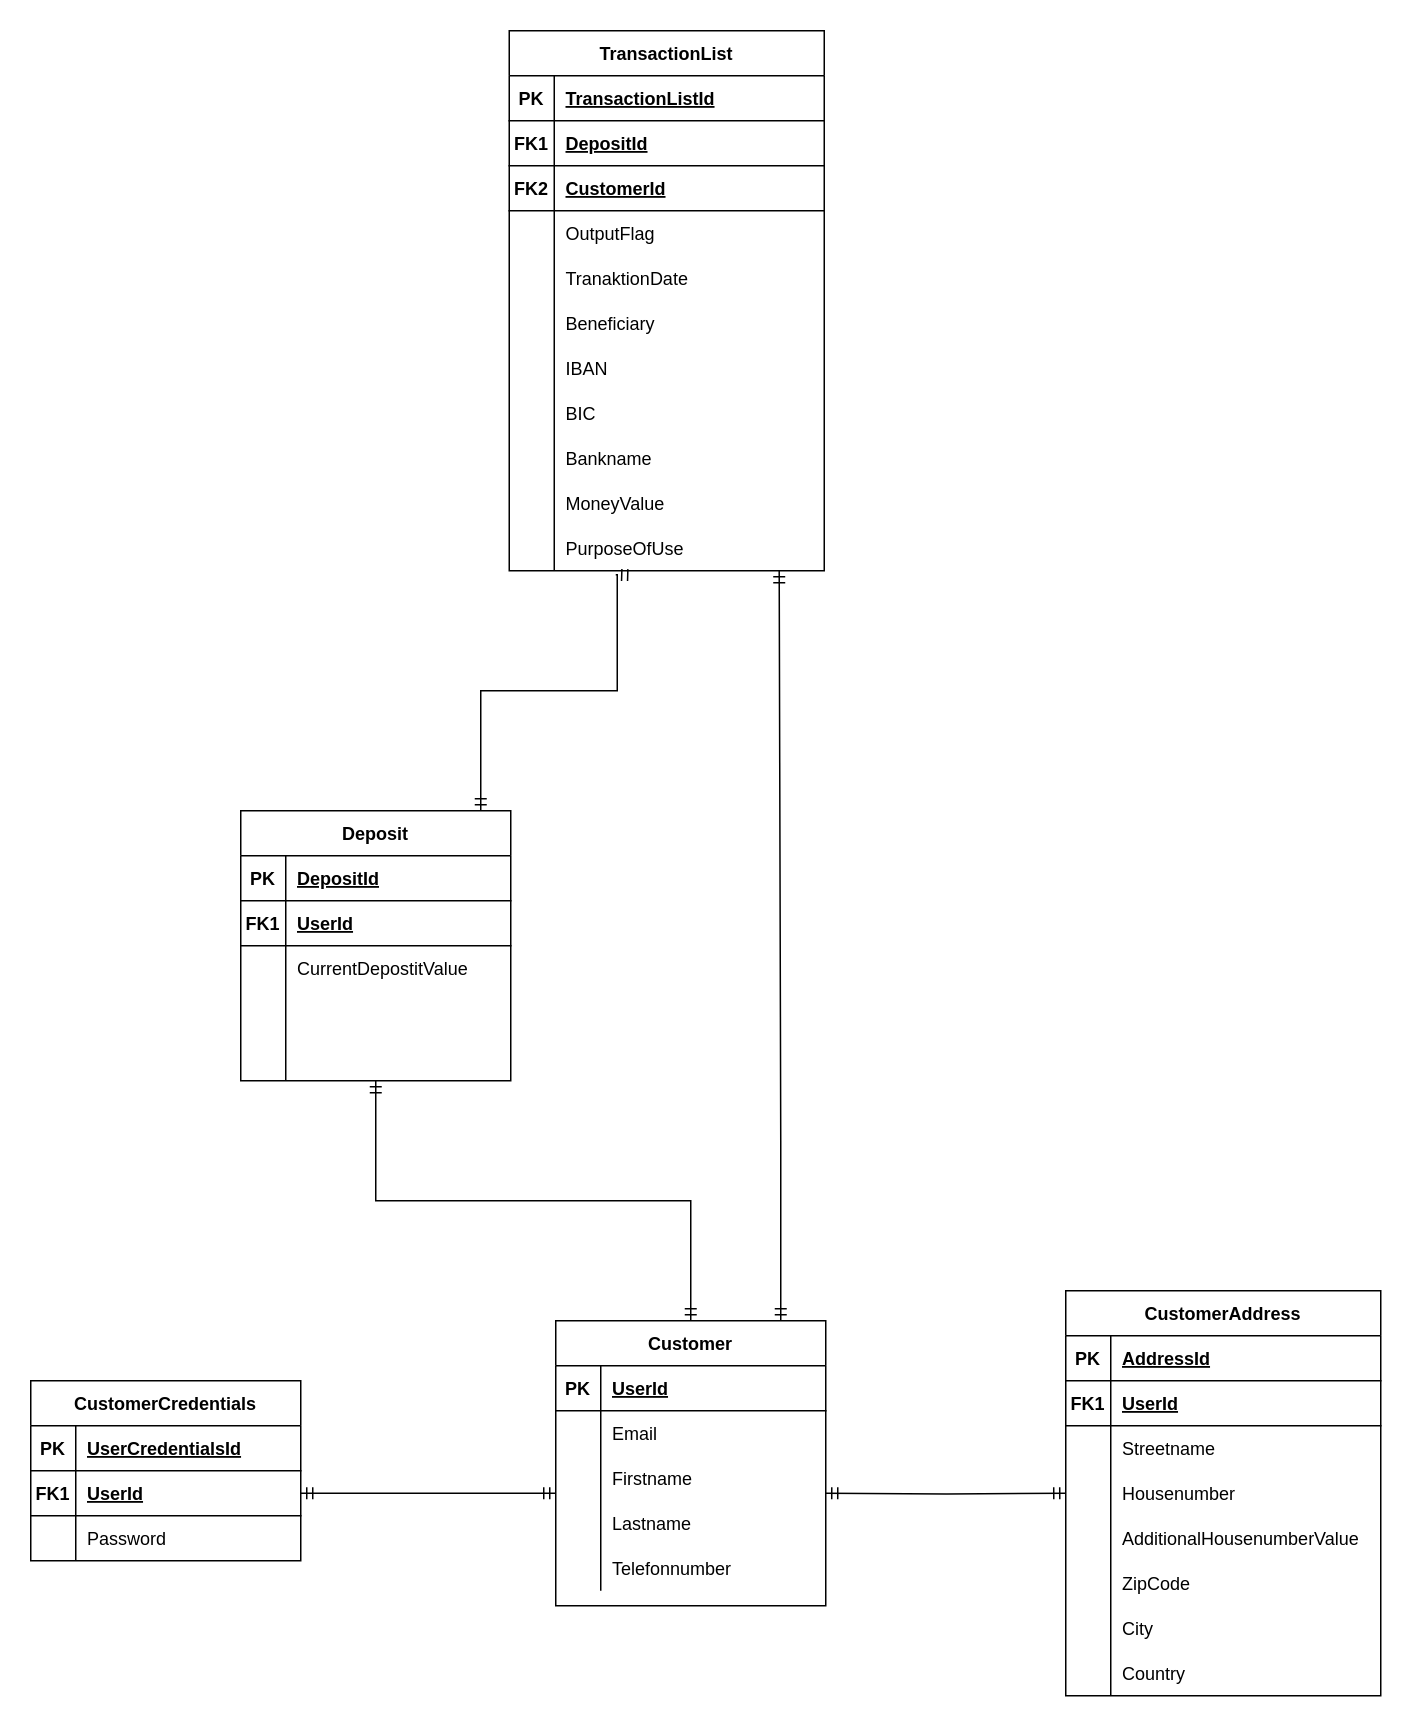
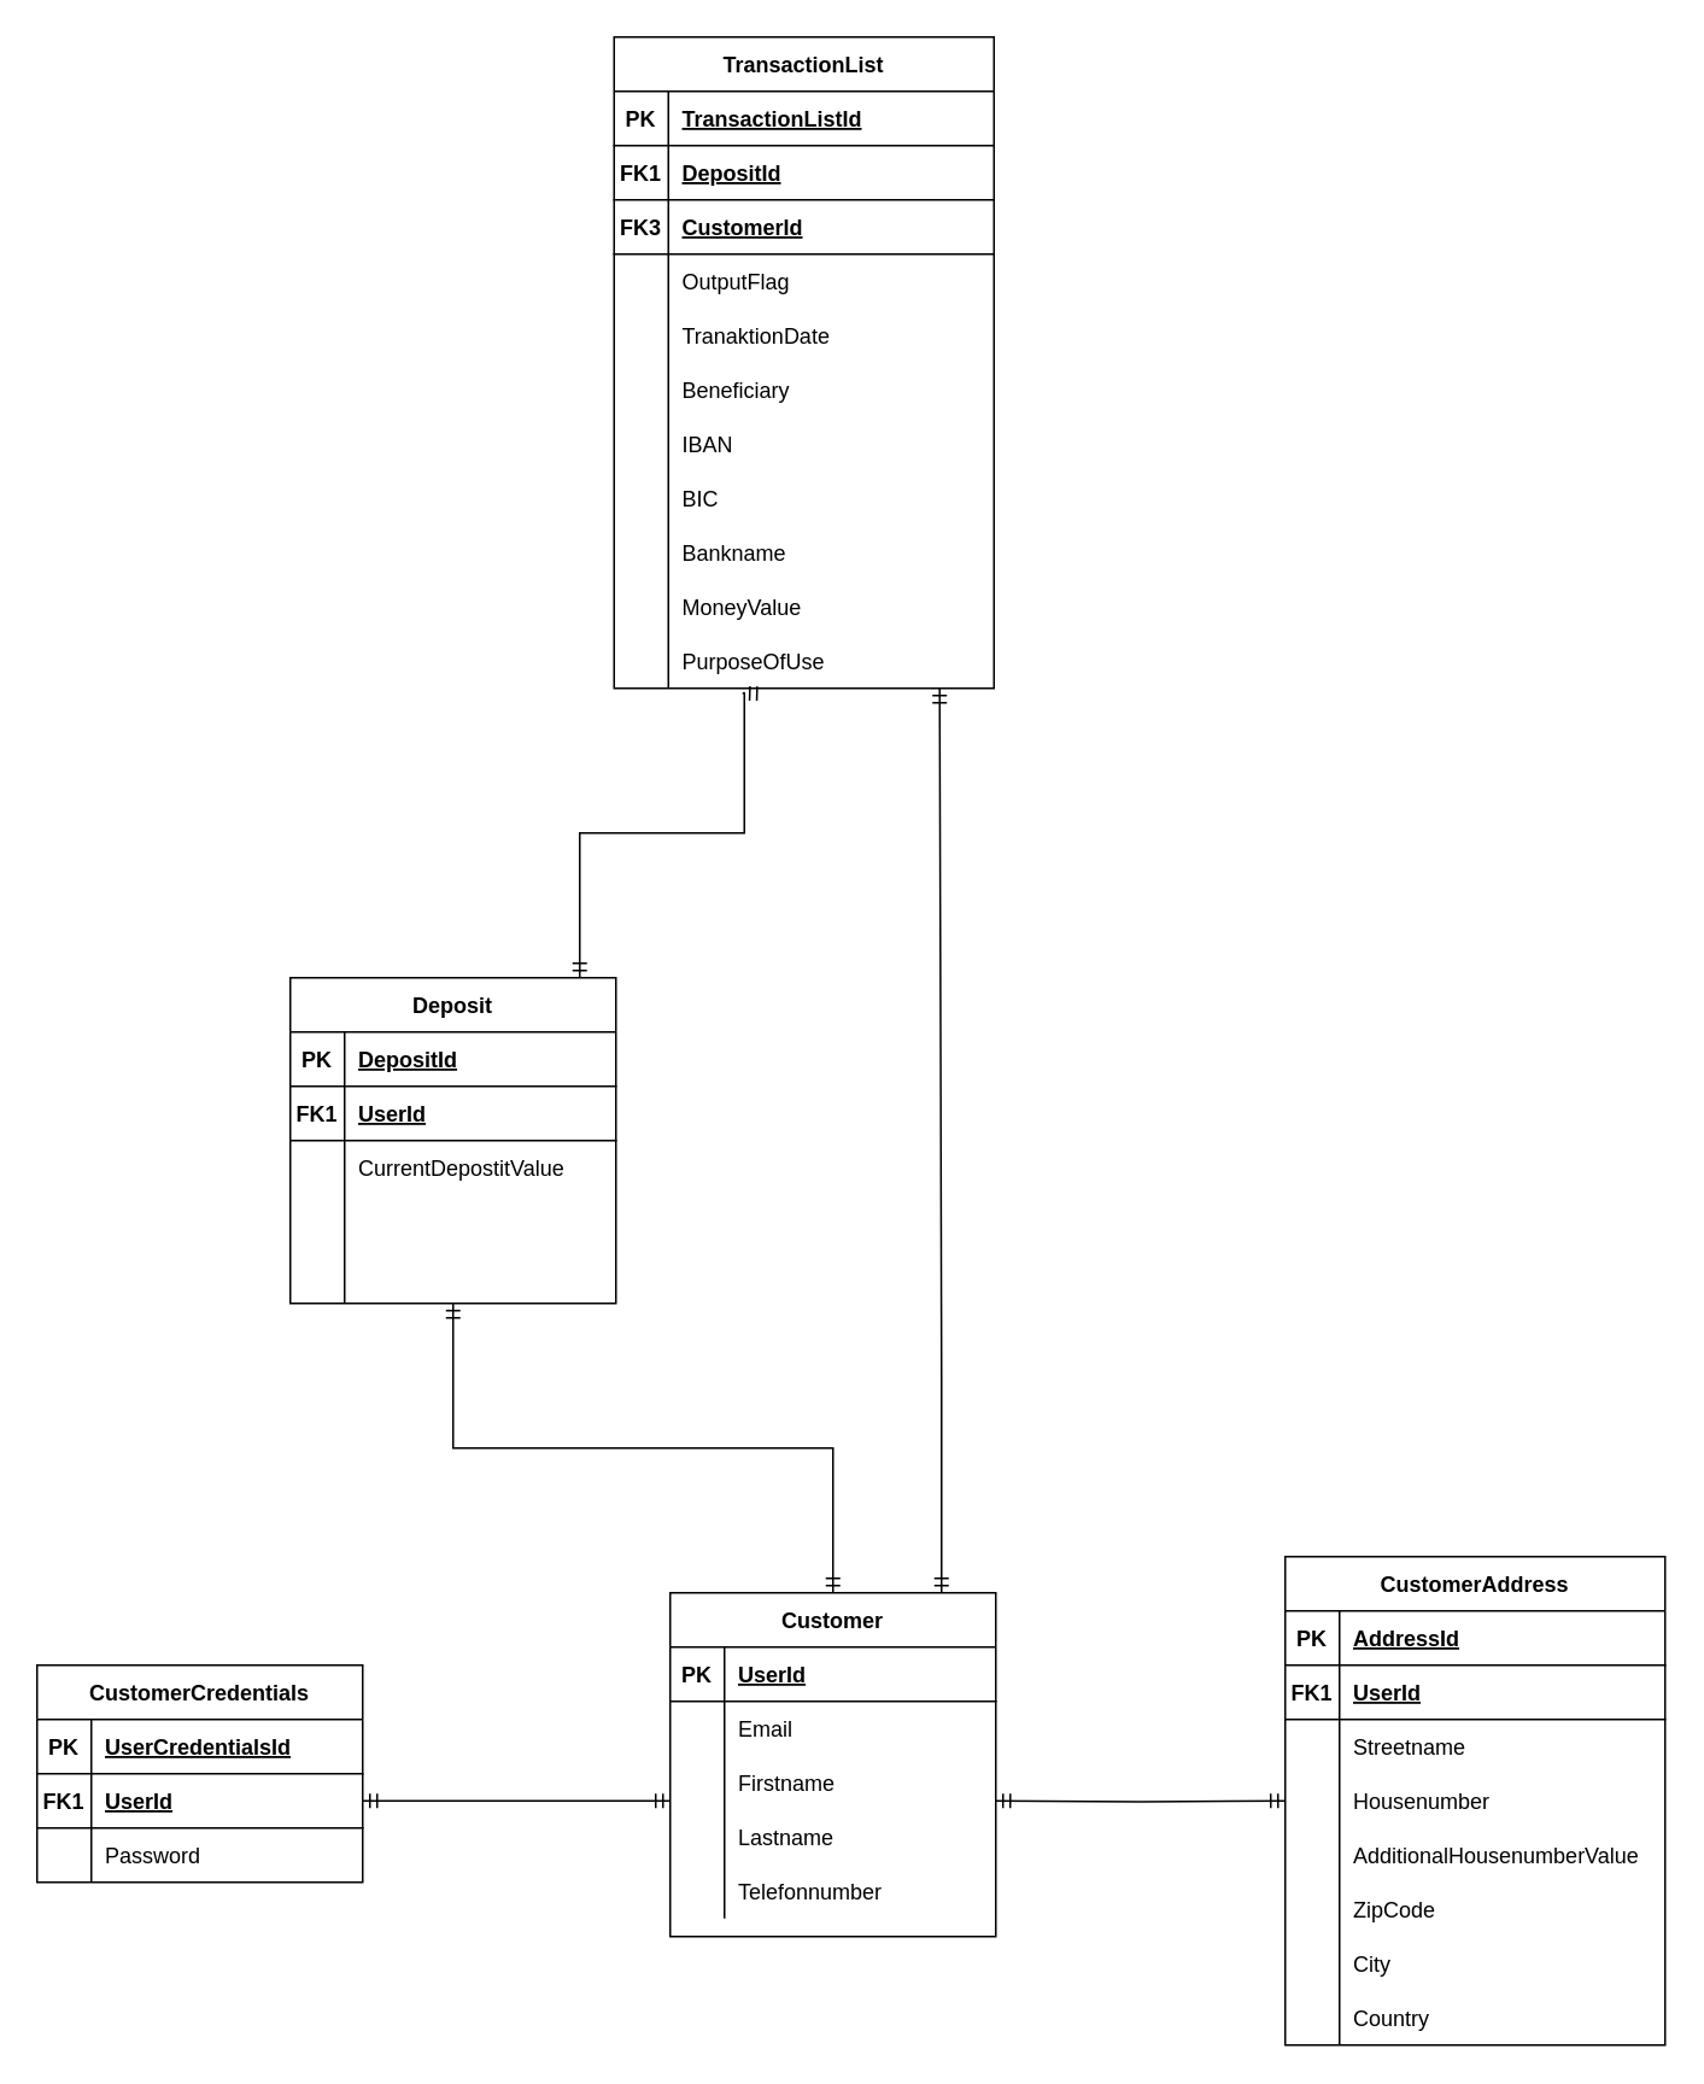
- <mxCell id="55" value="FK2" style="shape=partialRectangle;connectable=0;fillColor=none;top=0;left=0;bottom=0;right=0;fontStyle=1;overflow=hidden;" parent="54" vertex="1"><mxGeometry width="30" height="30" as="geometry"><mxRectangle width="30" height="30" as="alternateBounds" /></mxGeometry></mxCell>
+ <mxCell id="55" value="FK3" style="shape=partialRectangle;connectable=0;fillColor=none;top=0;left=0;bottom=0;right=0;fontStyle=1;overflow=hidden;" parent="54" vertex="1"><mxGeometry width="30" height="30" as="geometry"><mxRectangle width="30" height="30" as="alternateBounds" /></mxGeometry></mxCell>
